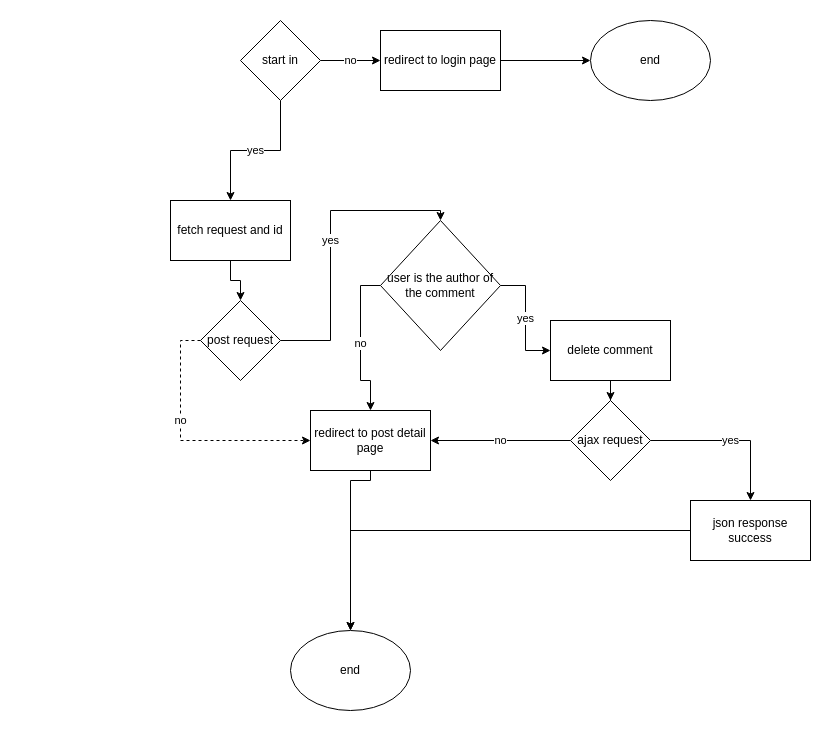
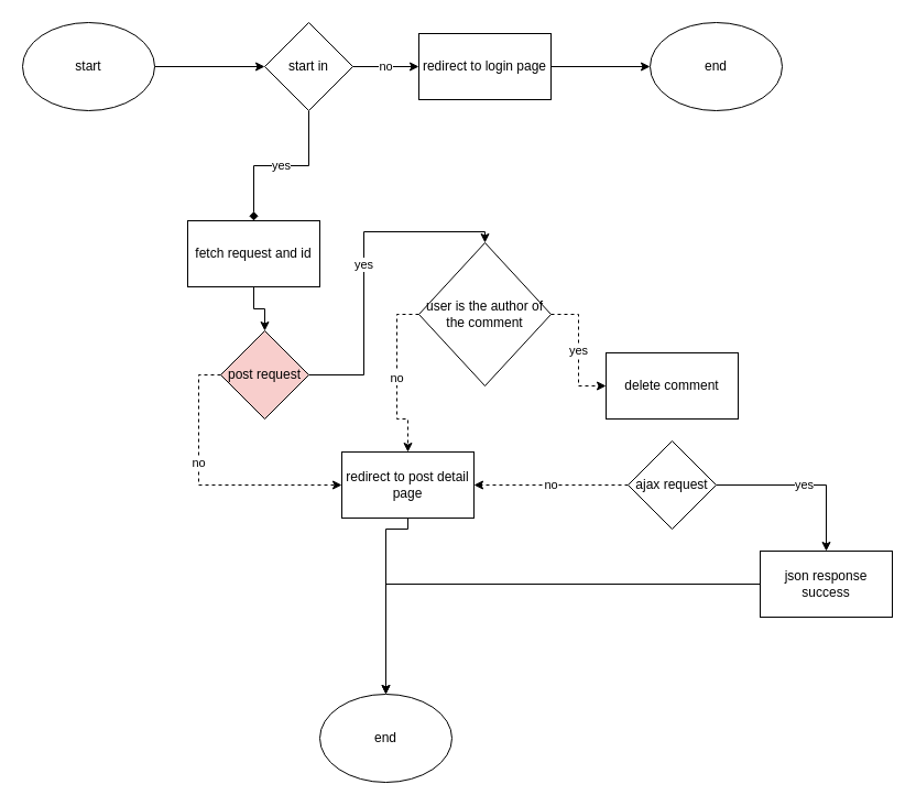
+ <mxCell id="3" value="start" style="ellipse;whiteSpace=wrap;html=1;" parent="1" vertex="1"><mxGeometry x="20" y="20" width="120" height="80" as="geometry" /></mxCell>
+ <mxCell id="2" value="" style="edgeStyle=orthogonalEdgeStyle;rounded=0;orthogonalLoop=1;jettySize=auto;html=1;" edge="1" parent="1" source="3" target="24"><mxGeometry relative="1" as="geometry" /></mxCell>
- <mxCell id="22" value="yes" style="edgeStyle=orthogonalEdgeStyle;rounded=0;orthogonalLoop=1;jettySize=auto;html=1;" edge="1" parent="1" source="24" target="6"><mxGeometry relative="1" as="geometry" /></mxCell>
+ <mxCell id="22" value="yes" style="edgeStyle=orthogonalEdgeStyle;rounded=0;orthogonalLoop=1;jettySize=auto;html=1;endArrow=diamond;" edge="1" parent="1" source="24" target="6"><mxGeometry relative="1" as="geometry" /></mxCell>
- <mxCell id="10" value="yes" style="edgeStyle=orthogonalEdgeStyle;rounded=0;orthogonalLoop=1;jettySize=auto;html=1;" parent="1" source="12" target="14" edge="1"><mxGeometry relative="1" as="geometry" /></mxCell>
+ <mxCell id="10" value="yes" style="edgeStyle=orthogonalEdgeStyle;rounded=0;orthogonalLoop=1;jettySize=auto;html=1;dashed=1;" parent="1" source="12" target="14" edge="1"><mxGeometry relative="1" as="geometry" /></mxCell>
- <mxCell id="11" value="no" style="edgeStyle=orthogonalEdgeStyle;rounded=0;orthogonalLoop=1;jettySize=auto;html=1;exitX=0;exitY=0.5;exitDx=0;exitDy=0;" parent="1" source="12" target="18" edge="1"><mxGeometry relative="1" as="geometry"><mxPoint x="350" y="400" as="targetPoint" /></mxGeometry></mxCell>
+ <mxCell id="11" value="no" style="edgeStyle=orthogonalEdgeStyle;rounded=0;orthogonalLoop=1;jettySize=auto;html=1;exitX=0;exitY=0.5;exitDx=0;exitDy=0;dashed=1;" parent="1" source="12" target="18" edge="1"><mxGeometry relative="1" as="geometry"><mxPoint x="350" y="400" as="targetPoint" /></mxGeometry></mxCell>
- <mxCell id="9" value="post request" style="rhombus;whiteSpace=wrap;html=1;rounded=0;" parent="1" vertex="1"><mxGeometry x="200" y="300" width="80" height="80" as="geometry" /></mxCell>
+ <mxCell id="9" value="post request" style="rhombus;whiteSpace=wrap;html=1;rounded=0;fillColor=#f8cecc;" parent="1" vertex="1"><mxGeometry x="200" y="300" width="80" height="80" as="geometry" /></mxCell>
- <mxCell id="13" value="" style="edgeStyle=orthogonalEdgeStyle;rounded=0;orthogonalLoop=1;jettySize=auto;html=1;" parent="1" source="14" target="21" edge="1"><mxGeometry relative="1" as="geometry" /></mxCell>
- <mxCell id="20" value="no" style="edgeStyle=orthogonalEdgeStyle;rounded=0;orthogonalLoop=1;jettySize=auto;html=1;entryX=1;entryY=0.5;entryDx=0;entryDy=0;" parent="1" source="21" target="18" edge="1"><mxGeometry relative="1" as="geometry" /></mxCell>
+ <mxCell id="20" value="no" style="edgeStyle=orthogonalEdgeStyle;rounded=0;orthogonalLoop=1;jettySize=auto;html=1;entryX=1;entryY=0.5;entryDx=0;entryDy=0;dashed=1;" parent="1" source="21" target="18" edge="1"><mxGeometry relative="1" as="geometry" /></mxCell>
